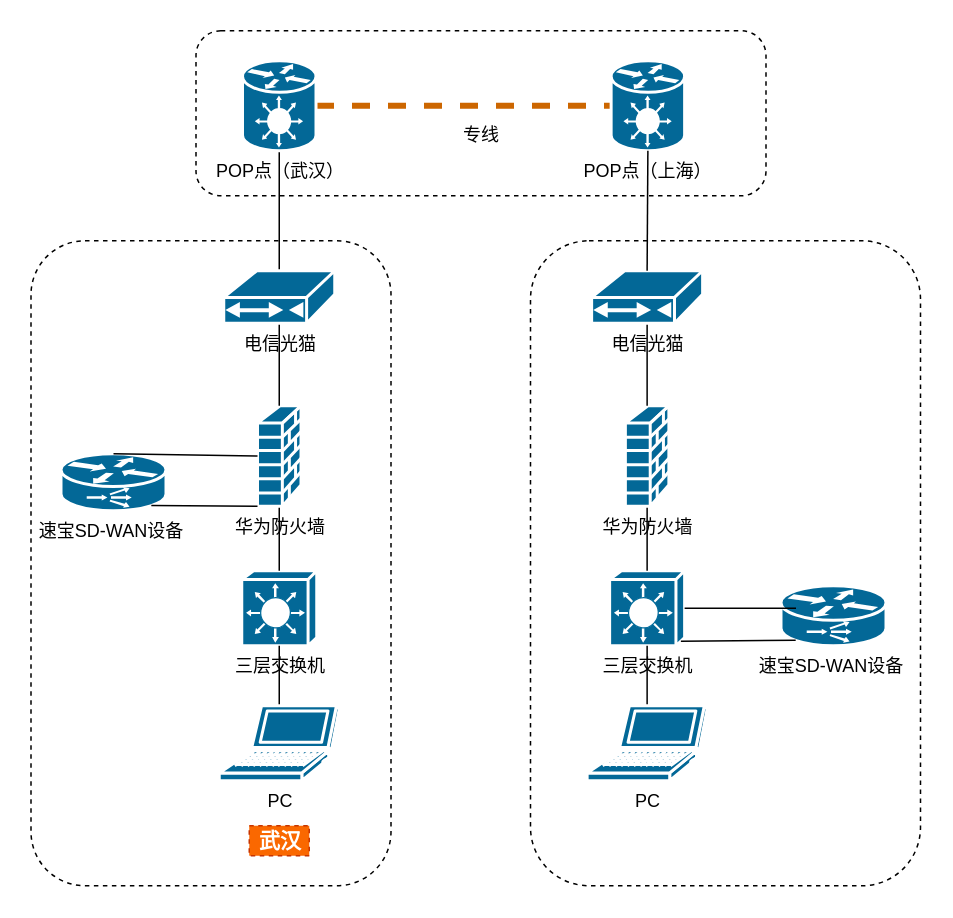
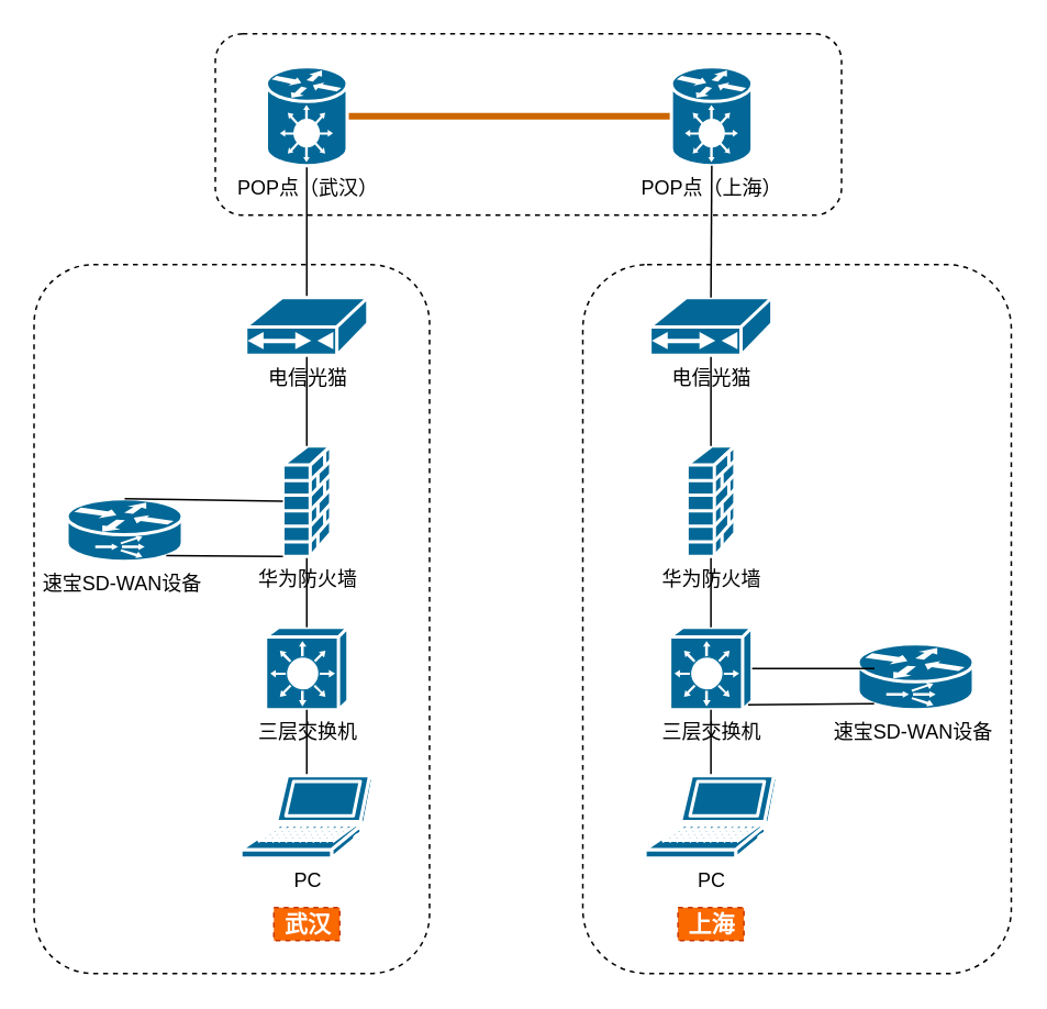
- <mxCell id="14" style="edgeStyle=none;orthogonalLoop=1;jettySize=auto;html=1;entryX=0;entryY=0.5;entryDx=0;entryDy=0;entryPerimeter=0;startArrow=none;startFill=0;endArrow=none;endFill=0;rounded=1;strokeColor=#CC6600;strokeWidth=4;dashed=1;" parent="1" source="15" target="17" edge="1"><mxGeometry relative="1" as="geometry" /></mxCell>
+ <mxCell id="14" style="edgeStyle=none;orthogonalLoop=1;jettySize=auto;html=1;entryX=0;entryY=0.5;entryDx=0;entryDy=0;entryPerimeter=0;startArrow=none;startFill=0;endArrow=none;endFill=0;rounded=1;strokeColor=#CC6600;strokeWidth=4;" parent="1" source="15" target="17" edge="1"><mxGeometry relative="1" as="geometry" /></mxCell>
- <mxCell id="18" value="专线" style="text;html=1;align=center;verticalAlign=middle;resizable=0;points=[];autosize=1;" parent="1" vertex="1"><mxGeometry x="300" y="80" width="40" height="20" as="geometry" /></mxCell>
+ <mxCell id="32" value="&lt;span style=&quot;font-size: 14px&quot;&gt;上海&lt;/span&gt;" style="text;html=1;resizable=0;autosize=1;align=center;verticalAlign=middle;points=[];fillColor=#fa6800;strokeColor=#C73500;rounded=0;dashed=1;fontColor=#ffffff;fontStyle=1" parent="1" vertex="1"><mxGeometry x="410.75" y="550" width="40" height="20" as="geometry" /></mxCell>
